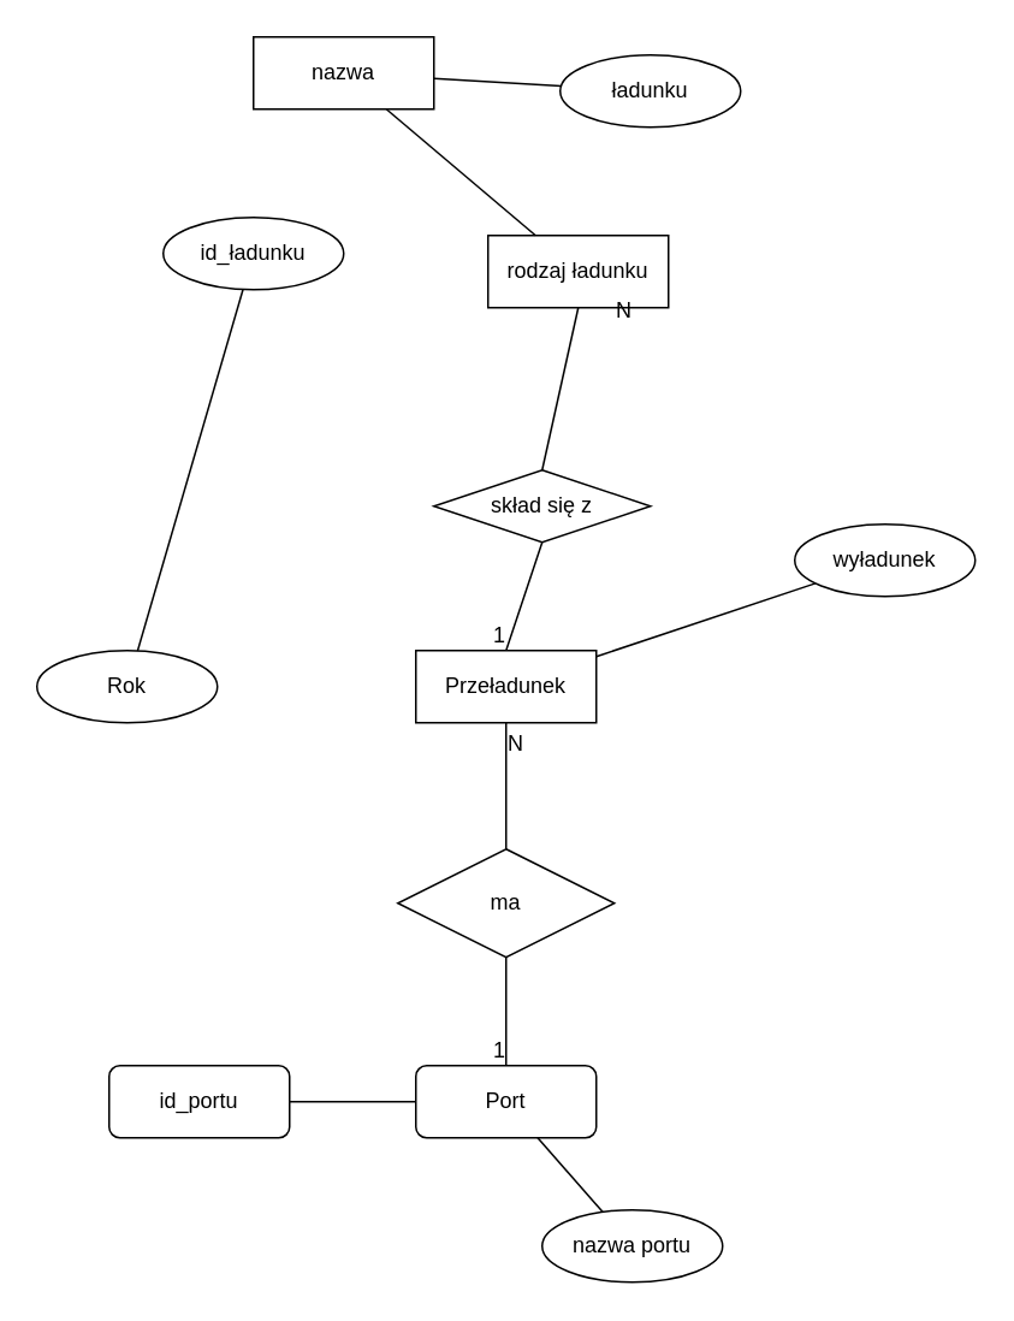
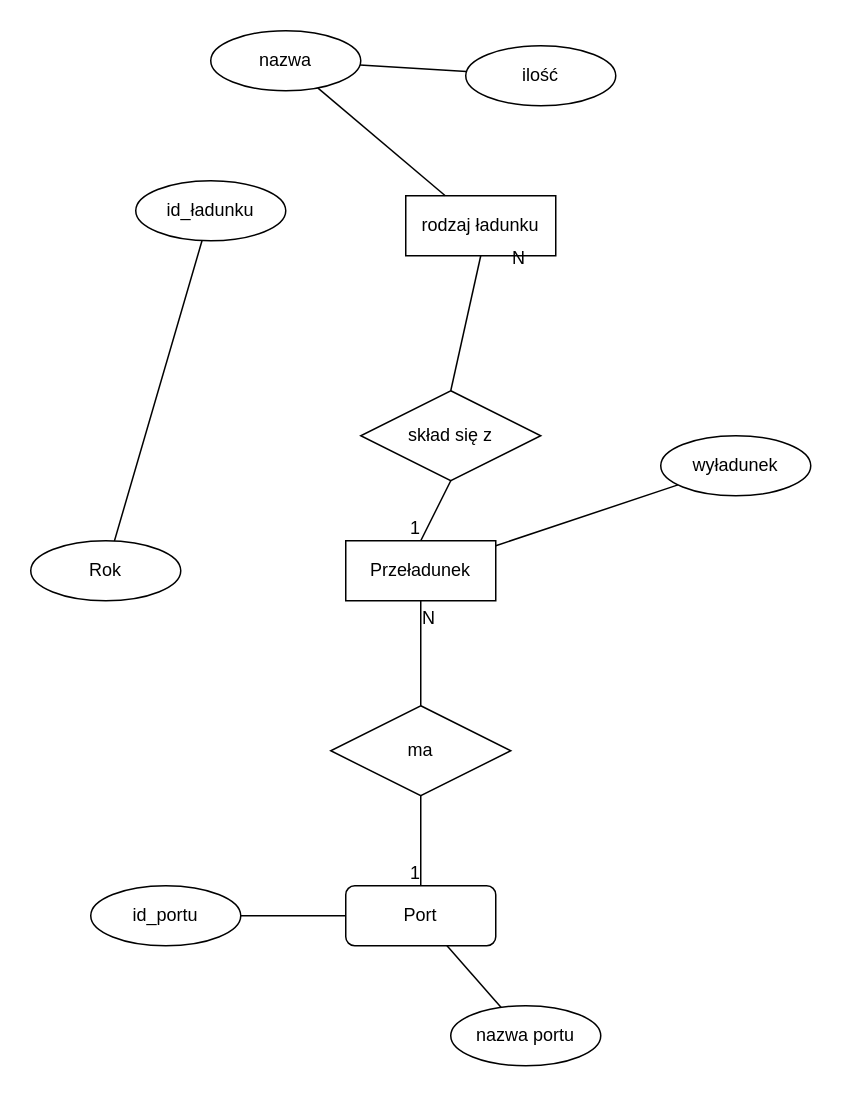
- <mxCell id="16" value="nazwa" style="whiteSpace=wrap;html=1;align=center;rounded=0;" vertex="1" parent="1"><mxGeometry x="140" y="20" width="100" height="40" as="geometry" /></mxCell>
+ <mxCell id="16" value="nazwa" style="ellipse;whiteSpace=wrap;html=1;align=center;" vertex="1" parent="1"><mxGeometry x="140" y="20" width="100" height="40" as="geometry" /></mxCell>
- <mxCell id="19" value="ładunku" style="ellipse;whiteSpace=wrap;html=1;align=center;" vertex="1" parent="1"><mxGeometry x="310" y="30" width="100" height="40" as="geometry" /></mxCell>
+ <mxCell id="19" value="ilość" style="ellipse;whiteSpace=wrap;html=1;align=center;" vertex="1" parent="1"><mxGeometry x="310" y="30" width="100" height="40" as="geometry" /></mxCell>
- <mxCell id="10" value="skład się z" style="shape=rhombus;perimeter=rhombusPerimeter;whiteSpace=wrap;html=1;align=center;" vertex="1" parent="1"><mxGeometry x="240" y="260" width="120" height="40" as="geometry" /></mxCell>
+ <mxCell id="10" value="skład się z" style="shape=rhombus;perimeter=rhombusPerimeter;whiteSpace=wrap;html=1;align=center;" vertex="1" parent="1"><mxGeometry x="240" y="260" width="120" height="60" as="geometry" /></mxCell>
- <mxCell id="21" value="id_portu" style="whiteSpace=wrap;html=1;align=center;rounded=1;" vertex="1" parent="1"><mxGeometry x="60" y="590" width="100" height="40" as="geometry" /></mxCell>
+ <mxCell id="21" value="id_portu" style="ellipse;whiteSpace=wrap;html=1;align=center;" vertex="1" parent="1"><mxGeometry x="60" y="590" width="100" height="40" as="geometry" /></mxCell>
